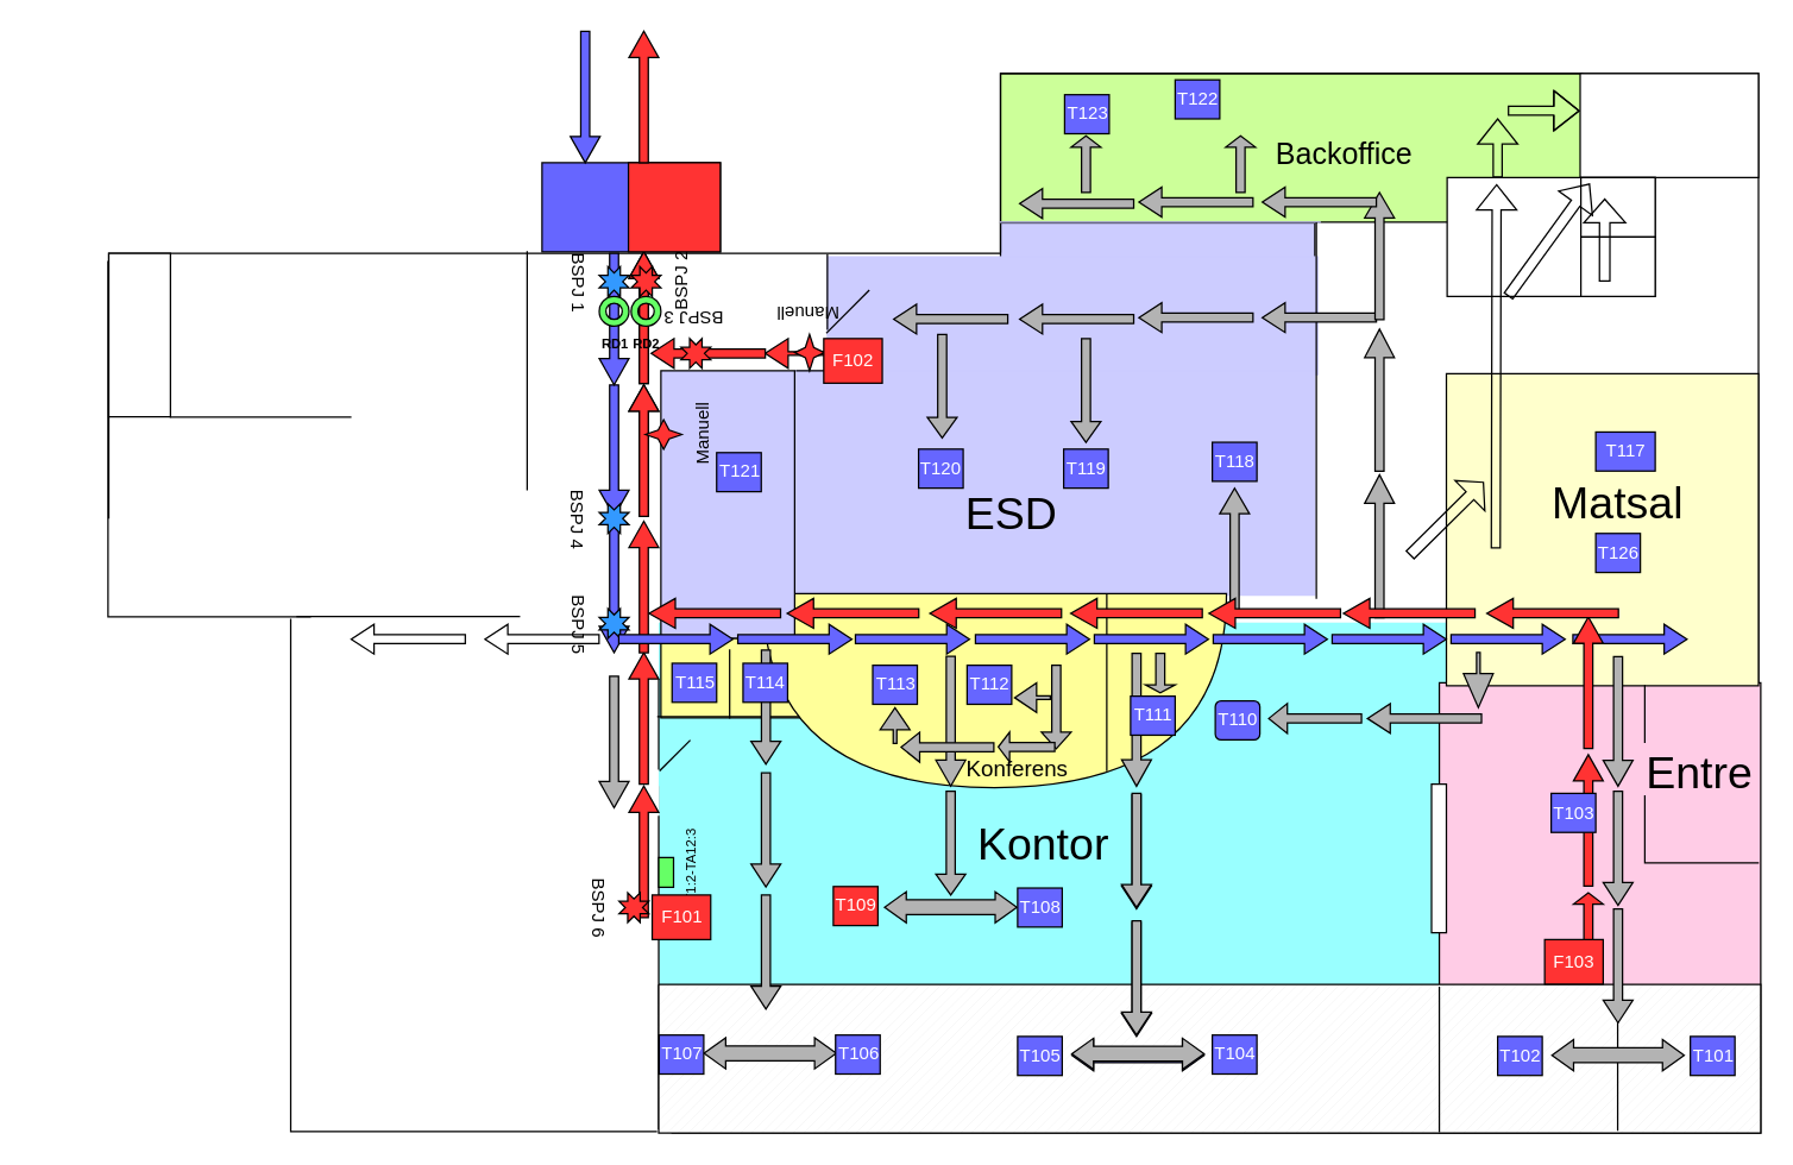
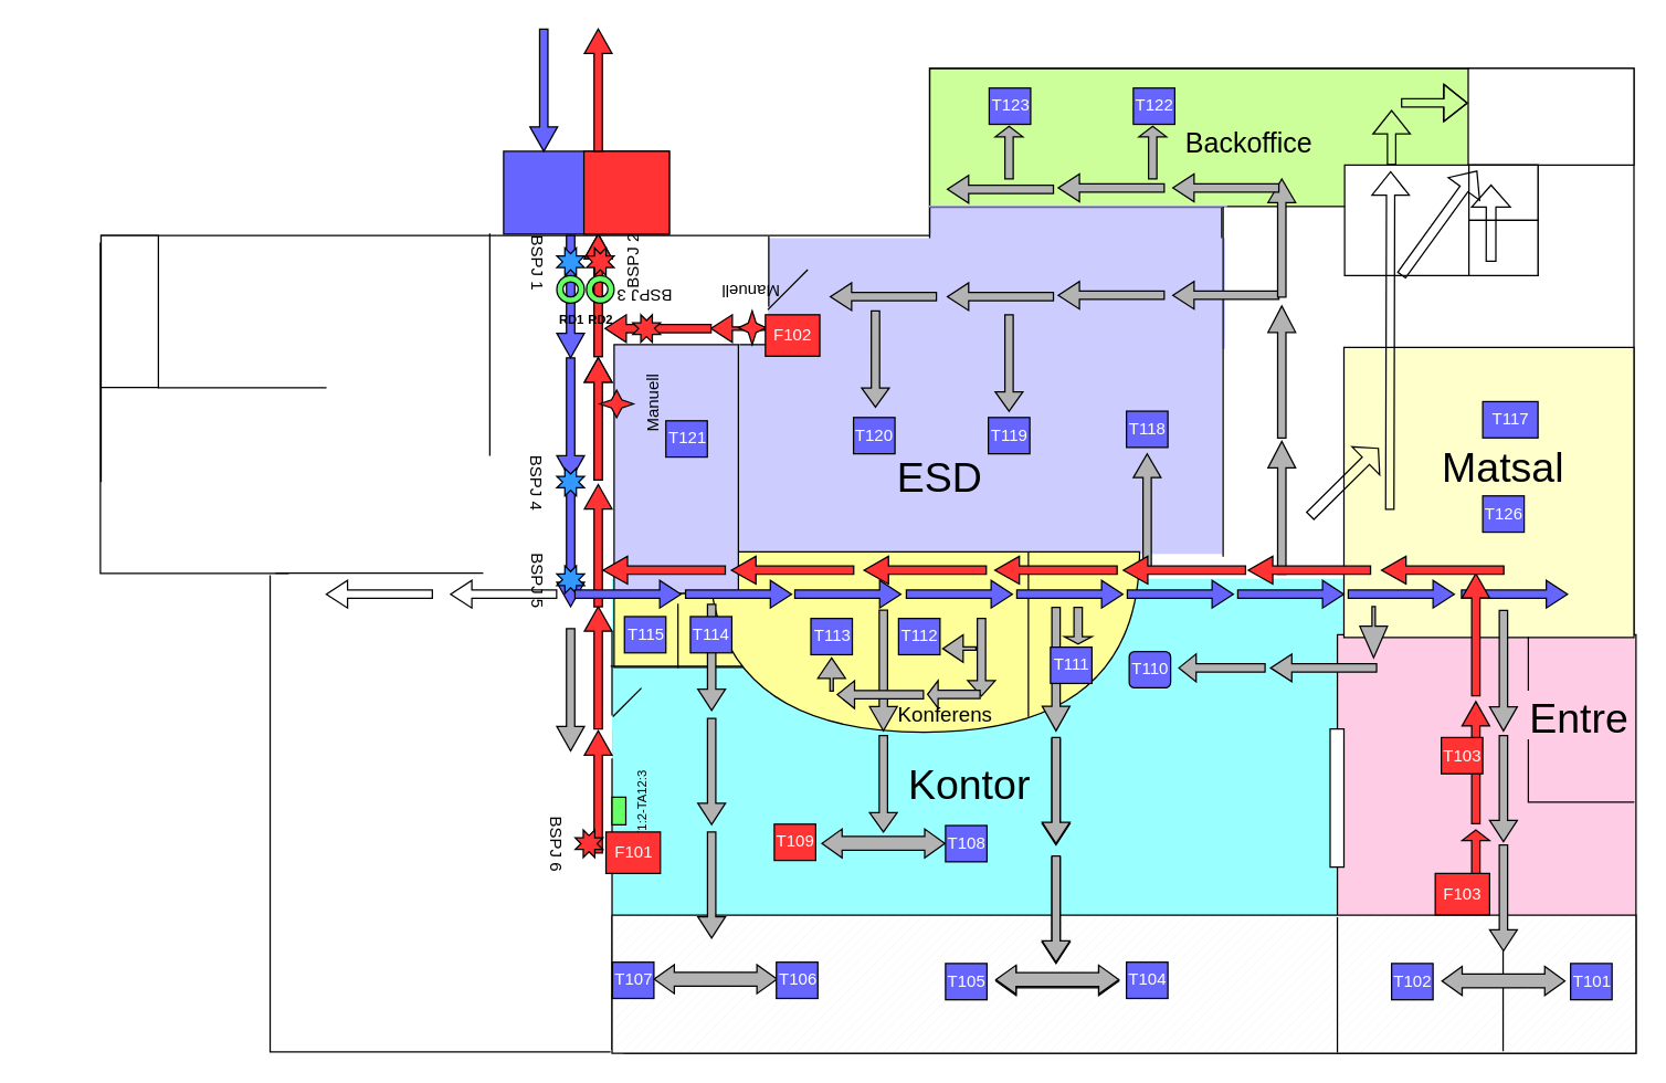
- <mxCell id="160" value="&lt;font color=&quot;#ffffff&quot;&gt;T122&lt;/font&gt;" style="html=1;fillColor=#6666FF;" vertex="1" parent="1"><mxGeometry x="790" y="53.25" width="30" height="26.25" as="geometry" /></mxCell>
+ <mxCell id="160" value="&lt;font color=&quot;#ffffff&quot;&gt;T122&lt;/font&gt;" style="html=1;fillColor=#6666FF;" vertex="1" parent="1"><mxGeometry x="820" y="63.25" width="30" height="26.25" as="geometry" /></mxCell>
- <mxCell id="163" value="&lt;font color=&quot;#ffffff&quot;&gt;T103&lt;/font&gt;" style="html=1;fillColor=#6666FF;" vertex="1" parent="1"><mxGeometry x="1043" y="533.42" width="30" height="26.25" as="geometry" /></mxCell>
+ <mxCell id="163" value="&lt;font color=&quot;#ffffff&quot;&gt;T103&lt;/font&gt;" style="html=1;fillColor=#ff3333;" vertex="1" parent="1"><mxGeometry x="1043" y="533.42" width="30" height="26.25" as="geometry" /></mxCell>
